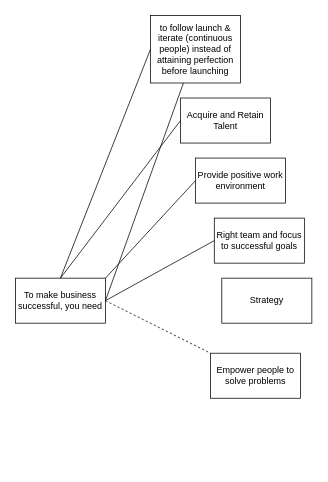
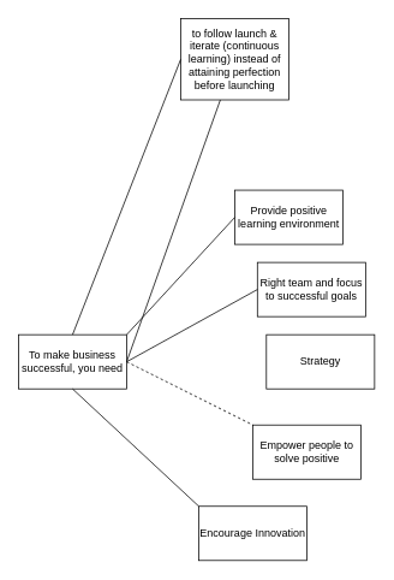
- <mxCell id="15" value="to follow launch &amp;amp; iterate (continuous people) instead of attaining perfection before launching" style="rounded=0;whiteSpace=wrap;html=1;" parent="1" vertex="1"><mxGeometry x="200" y="20" width="120" height="90" as="geometry" /></mxCell>
+ <mxCell id="15" value="to follow launch &amp;amp; iterate (continuous learning) instead of attaining perfection before launching" style="rounded=0;whiteSpace=wrap;html=1;" parent="1" vertex="1"><mxGeometry x="200" y="20" width="120" height="90" as="geometry" /></mxCell>
- <mxCell id="3" value="Acquire and Retain Talent" style="rounded=0;whiteSpace=wrap;html=1;" parent="1" vertex="1"><mxGeometry x="240" y="130" width="120" height="60" as="geometry" /></mxCell>
- <mxCell id="5" value="Provide positive work environment" style="rounded=0;whiteSpace=wrap;html=1;" parent="1" vertex="1"><mxGeometry x="260" width="120" height="60" as="geometry" y="210" /></mxCell>
+ <mxCell id="5" value="Provide positive learning environment" style="rounded=0;whiteSpace=wrap;html=1;" parent="1" vertex="1"><mxGeometry x="260" width="120" height="60" as="geometry" y="210" /></mxCell>
- <mxCell id="4" value="" style="endArrow=none;html=1;rounded=0;exitX=0.5;exitY=0;exitDx=0;exitDy=0;entryX=0;entryY=0.5;entryDx=0;entryDy=0;" parent="1" source="2" target="3" edge="1"><mxGeometry width="50" height="50" relative="1" as="geometry"><mxPoint x="330" y="320" as="sourcePoint" /><mxPoint x="380" y="270" as="targetPoint" /></mxGeometry></mxCell>
+ <mxCell id="14" value="" style="endArrow=none;html=1;rounded=0;exitX=0.5;exitY=1;exitDx=0;exitDy=0;entryX=0;entryY=0;entryDx=0;entryDy=0;" parent="1" source="2" target="13" edge="1"><mxGeometry width="50" height="50" relative="1" as="geometry"><mxPoint x="150" y="410" as="sourcePoint" /><mxPoint x="290" y="480" as="targetPoint" /></mxGeometry></mxCell>
- <mxCell id="11" value="Empower people to solve problems" style="rounded=0;whiteSpace=wrap;html=1;" parent="1" vertex="1"><mxGeometry x="280" y="470" width="120" height="60" as="geometry" /></mxCell>
+ <mxCell id="11" value="Empower people to solve positive" style="rounded=0;whiteSpace=wrap;html=1;" parent="1" vertex="1"><mxGeometry x="280" y="470" width="120" height="60" as="geometry" /></mxCell>
+ <mxCell id="13" value="Encourage Innovation" style="rounded=0;whiteSpace=wrap;html=1;" parent="1" vertex="1"><mxGeometry x="220" y="560" width="120" height="60" as="geometry" /></mxCell>
